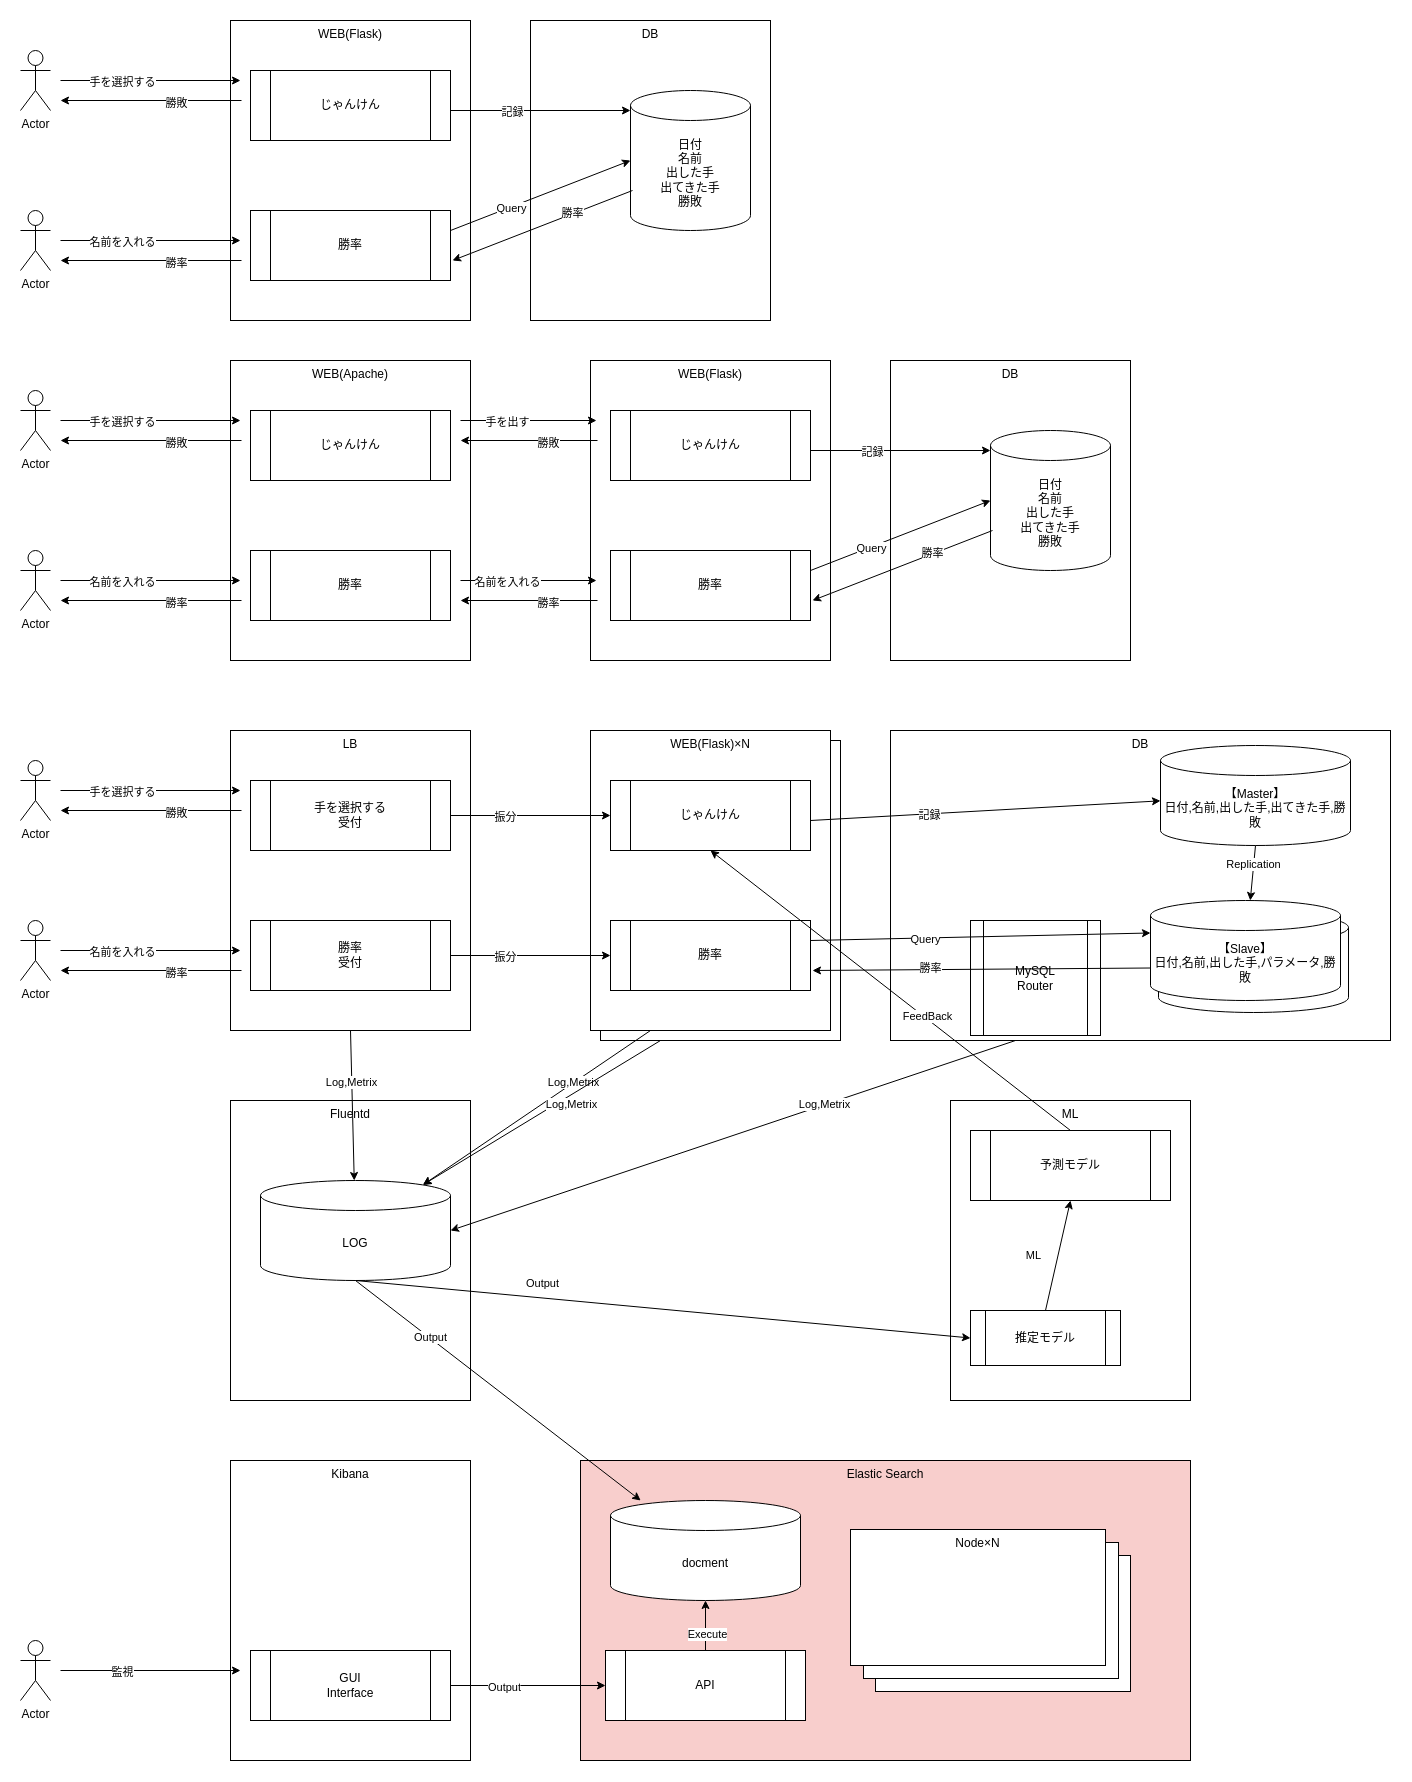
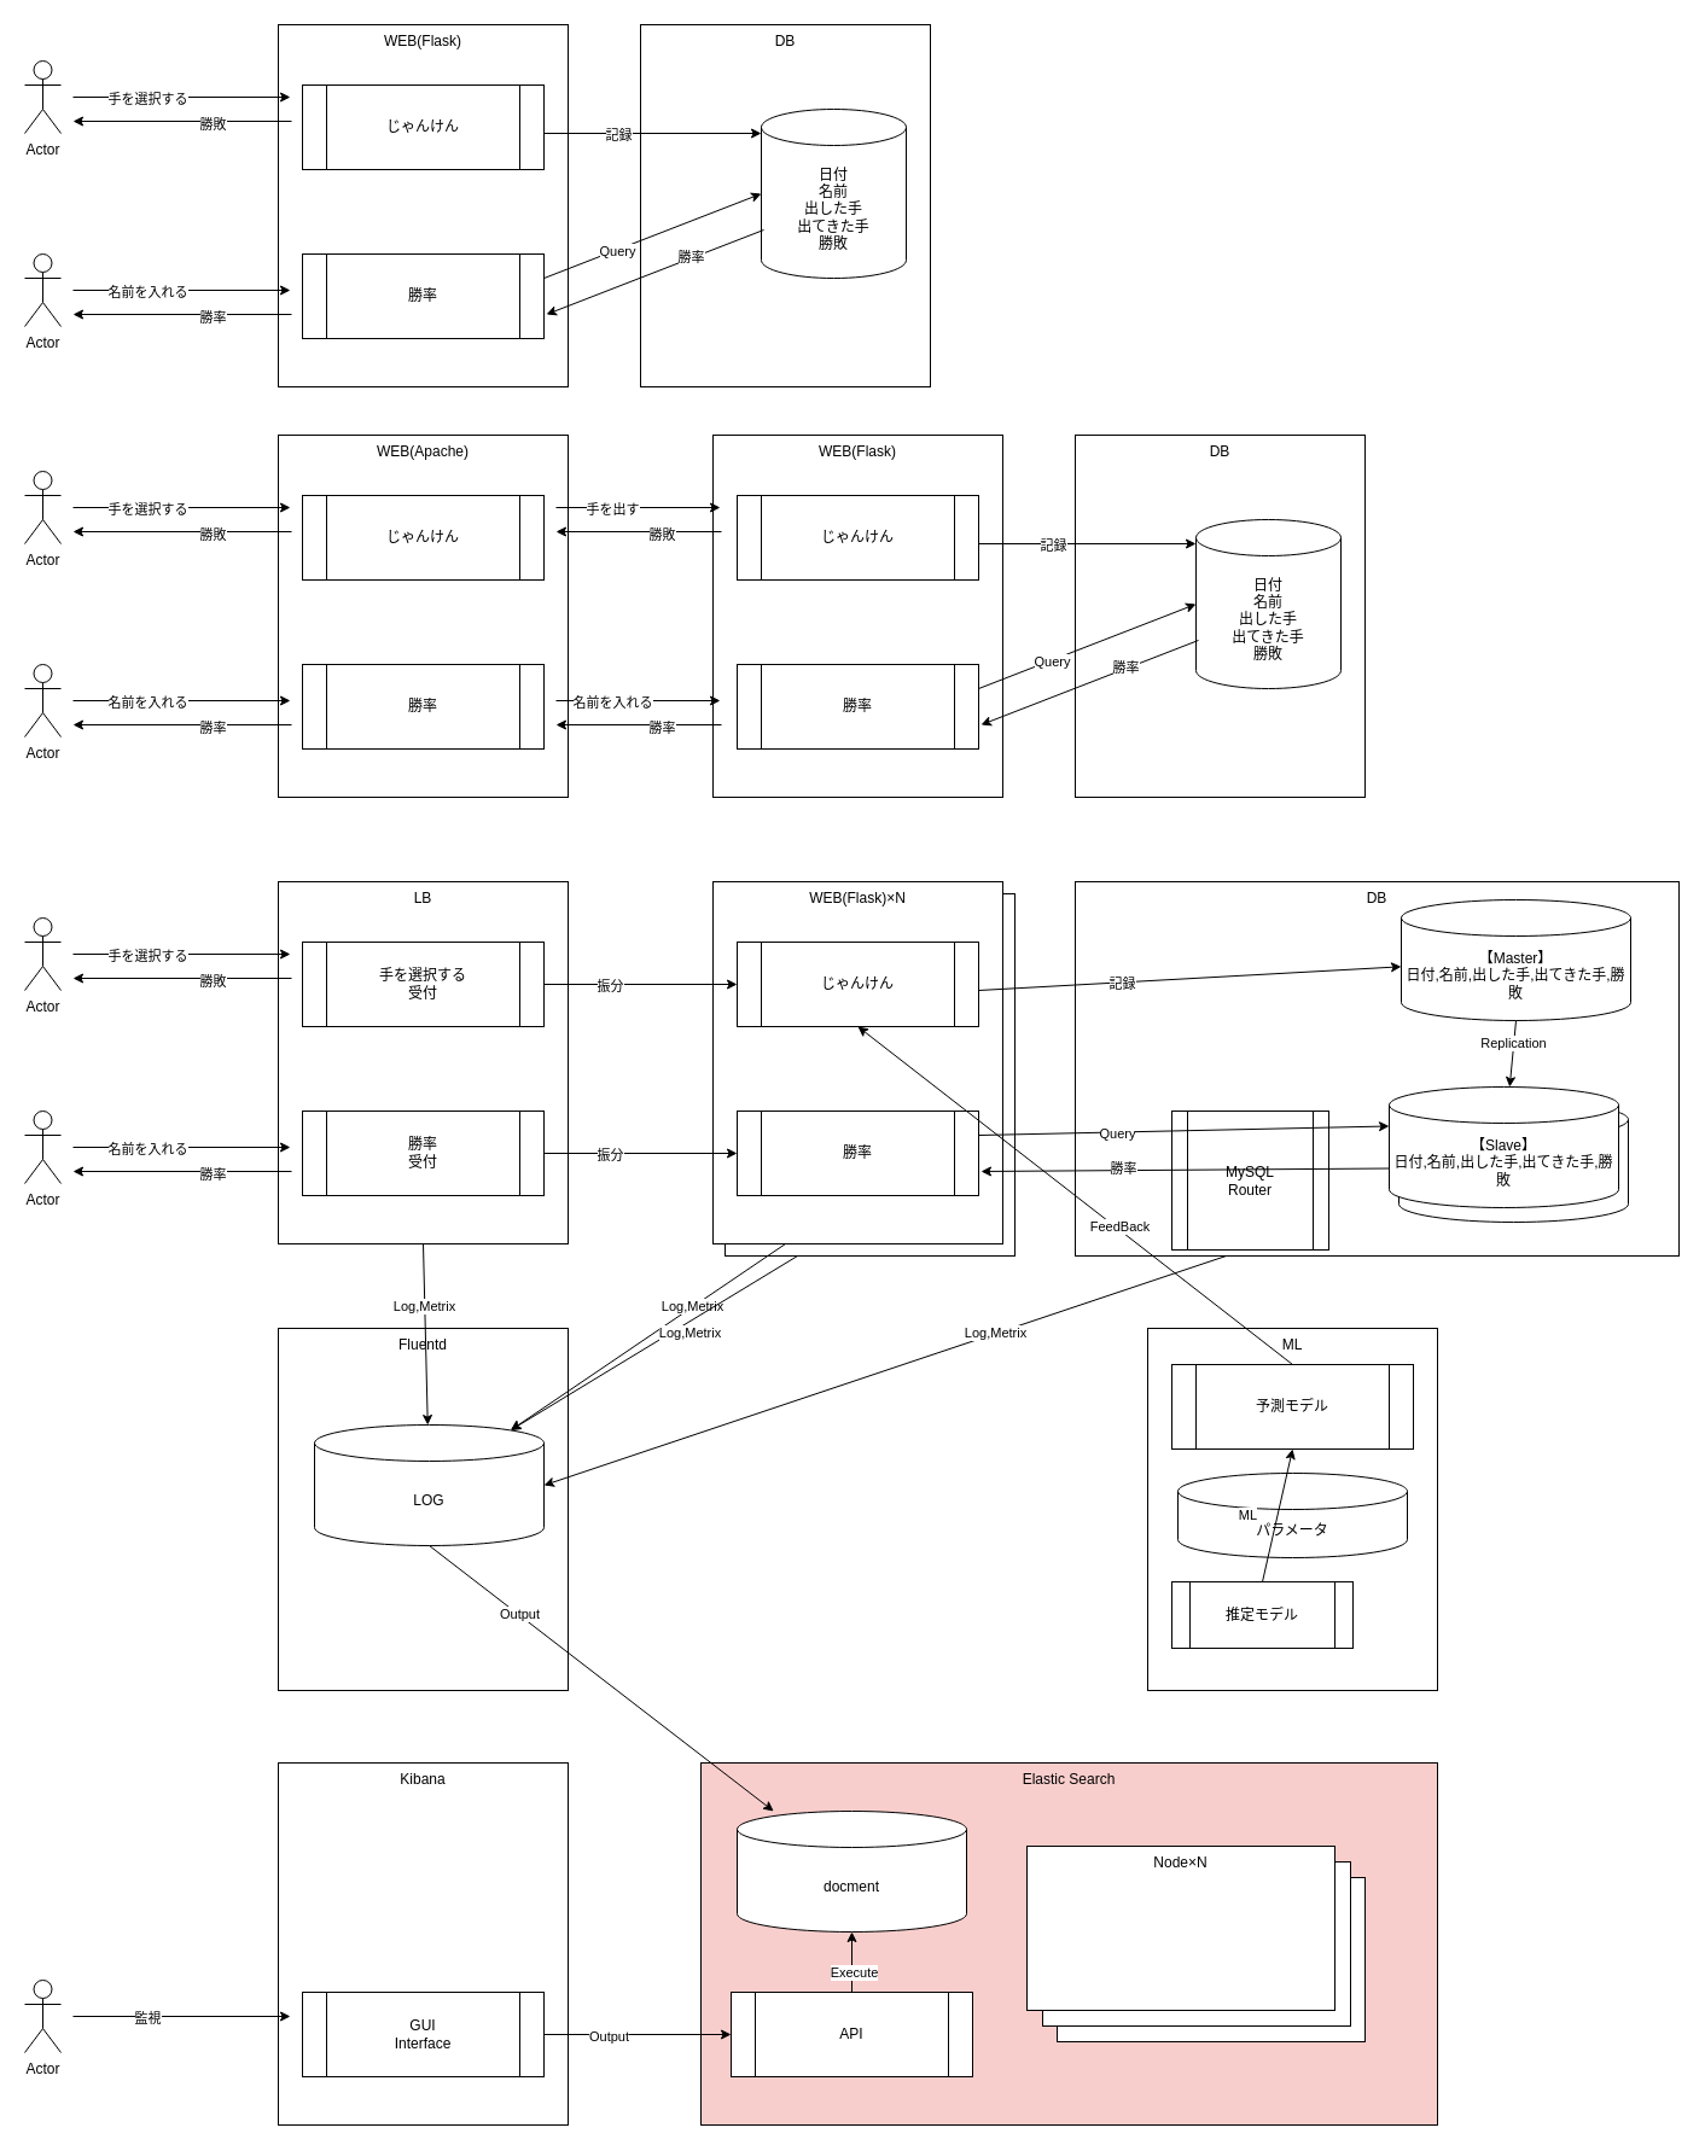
- <mxCell id="84" value="&lt;div&gt;【Slave】&lt;br&gt;&lt;/div&gt;&lt;div&gt;日付,名前,出した手,パラメータ,勝敗&lt;br&gt;&lt;/div&gt;" style="shape=cylinder3;whiteSpace=wrap;html=1;boundedLbl=1;backgroundOutline=1;size=15;" parent="1" vertex="1"><mxGeometry x="1150" y="900" width="190" height="100" as="geometry" /></mxCell>
+ <mxCell id="84" value="&lt;div&gt;【Slave】&lt;br&gt;&lt;/div&gt;&lt;div&gt;日付,名前,出した手,出てきた手,勝敗&lt;br&gt;&lt;/div&gt;" style="shape=cylinder3;whiteSpace=wrap;html=1;boundedLbl=1;backgroundOutline=1;size=15;" parent="1" vertex="1"><mxGeometry x="1150" y="900" width="190" height="100" as="geometry" /></mxCell>
+ <mxCell id="118" value="パラメータ" style="shape=cylinder3;whiteSpace=wrap;html=1;boundedLbl=1;backgroundOutline=1;size=15;" parent="1" vertex="1"><mxGeometry x="975" y="1220" width="190" height="70" as="geometry" /></mxCell>
- <mxCell id="120" value="" style="endArrow=classic;html=1;exitX=0.5;exitY=1;exitDx=0;exitDy=0;exitPerimeter=0;entryX=0;entryY=0.5;entryDx=0;entryDy=0;" parent="1" source="93" target="117" edge="1"><mxGeometry width="50" height="50" relative="1" as="geometry"><mxPoint x="365" y="1280" as="sourcePoint" /><mxPoint x="652.5" y="1510" as="targetPoint" /></mxGeometry></mxCell>
- <mxCell id="121" value="Output" style="edgeLabel;html=1;align=center;verticalAlign=middle;resizable=0;points=[];" parent="120" vertex="1" connectable="0"><mxGeometry x="-0.322" y="-1" relative="1" as="geometry"><mxPoint x="-21.43" y="-18.42" as="offset" /></mxGeometry></mxCell>
